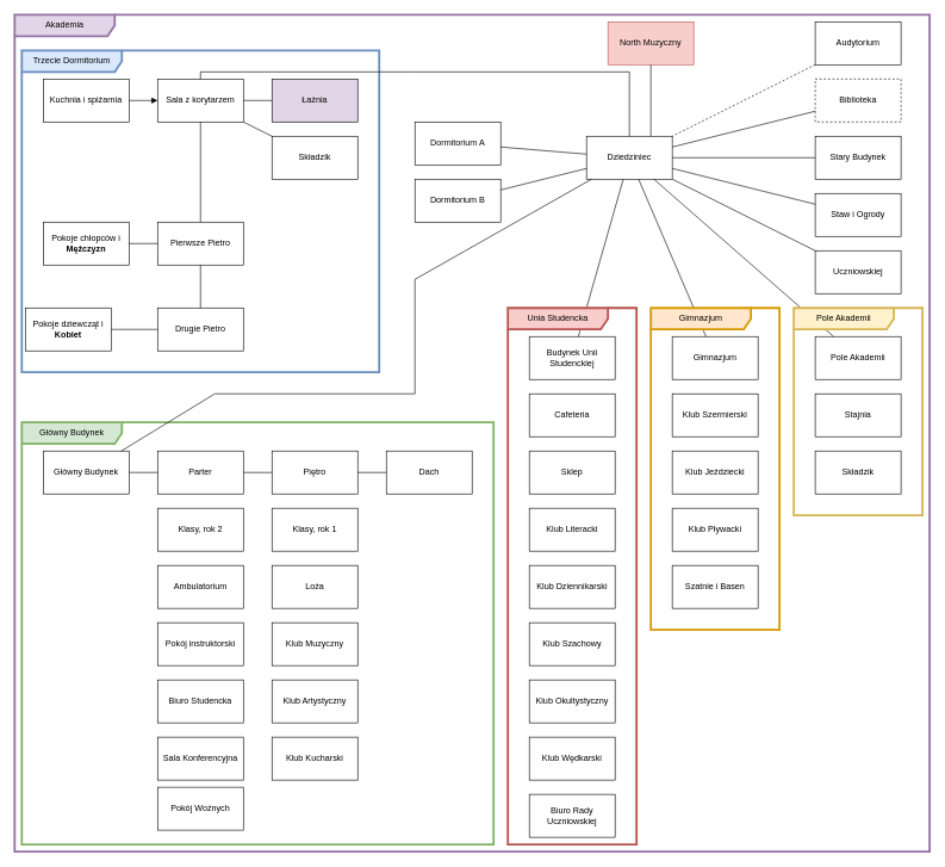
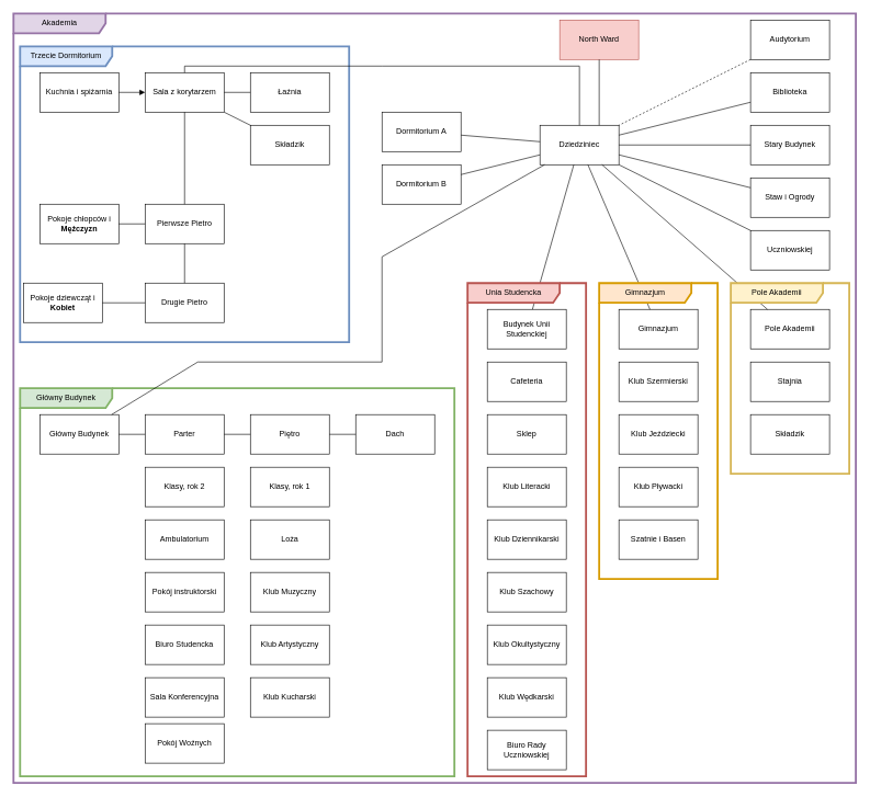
- <mxCell id="31" value="North Muzyczny" style="rounded=0;whiteSpace=wrap;html=1;fillColor=#f8cecc;strokeColor=#b85450;" vertex="1" parent="1"><mxGeometry x="850" y="30" width="120" height="60" as="geometry" /></mxCell>
+ <mxCell id="31" value="North Ward" style="rounded=0;whiteSpace=wrap;html=1;fillColor=#f8cecc;strokeColor=#b85450;" vertex="1" parent="1"><mxGeometry x="850" y="30" width="120" height="60" as="geometry" /></mxCell>
- <mxCell id="6" value="&lt;div&gt;Łaźnia&lt;/div&gt;" style="rounded=0;whiteSpace=wrap;html=1;fillColor=#e1d5e7;" vertex="1" parent="1"><mxGeometry x="380" y="110" width="120" height="60" as="geometry" /></mxCell>
+ <mxCell id="6" value="&lt;div&gt;Łaźnia&lt;/div&gt;" style="rounded=0;whiteSpace=wrap;html=1;" vertex="1" parent="1"><mxGeometry x="380" y="110" width="120" height="60" as="geometry" /></mxCell>
- <mxCell id="26" value="Biblioteka" style="rounded=0;whiteSpace=wrap;html=1;dashed=1;" vertex="1" parent="1"><mxGeometry x="1140" y="110" width="120" height="60" as="geometry" /></mxCell>
+ <mxCell id="26" value="Biblioteka" style="rounded=0;whiteSpace=wrap;html=1;" vertex="1" parent="1"><mxGeometry x="1140" y="110" width="120" height="60" as="geometry" /></mxCell>
